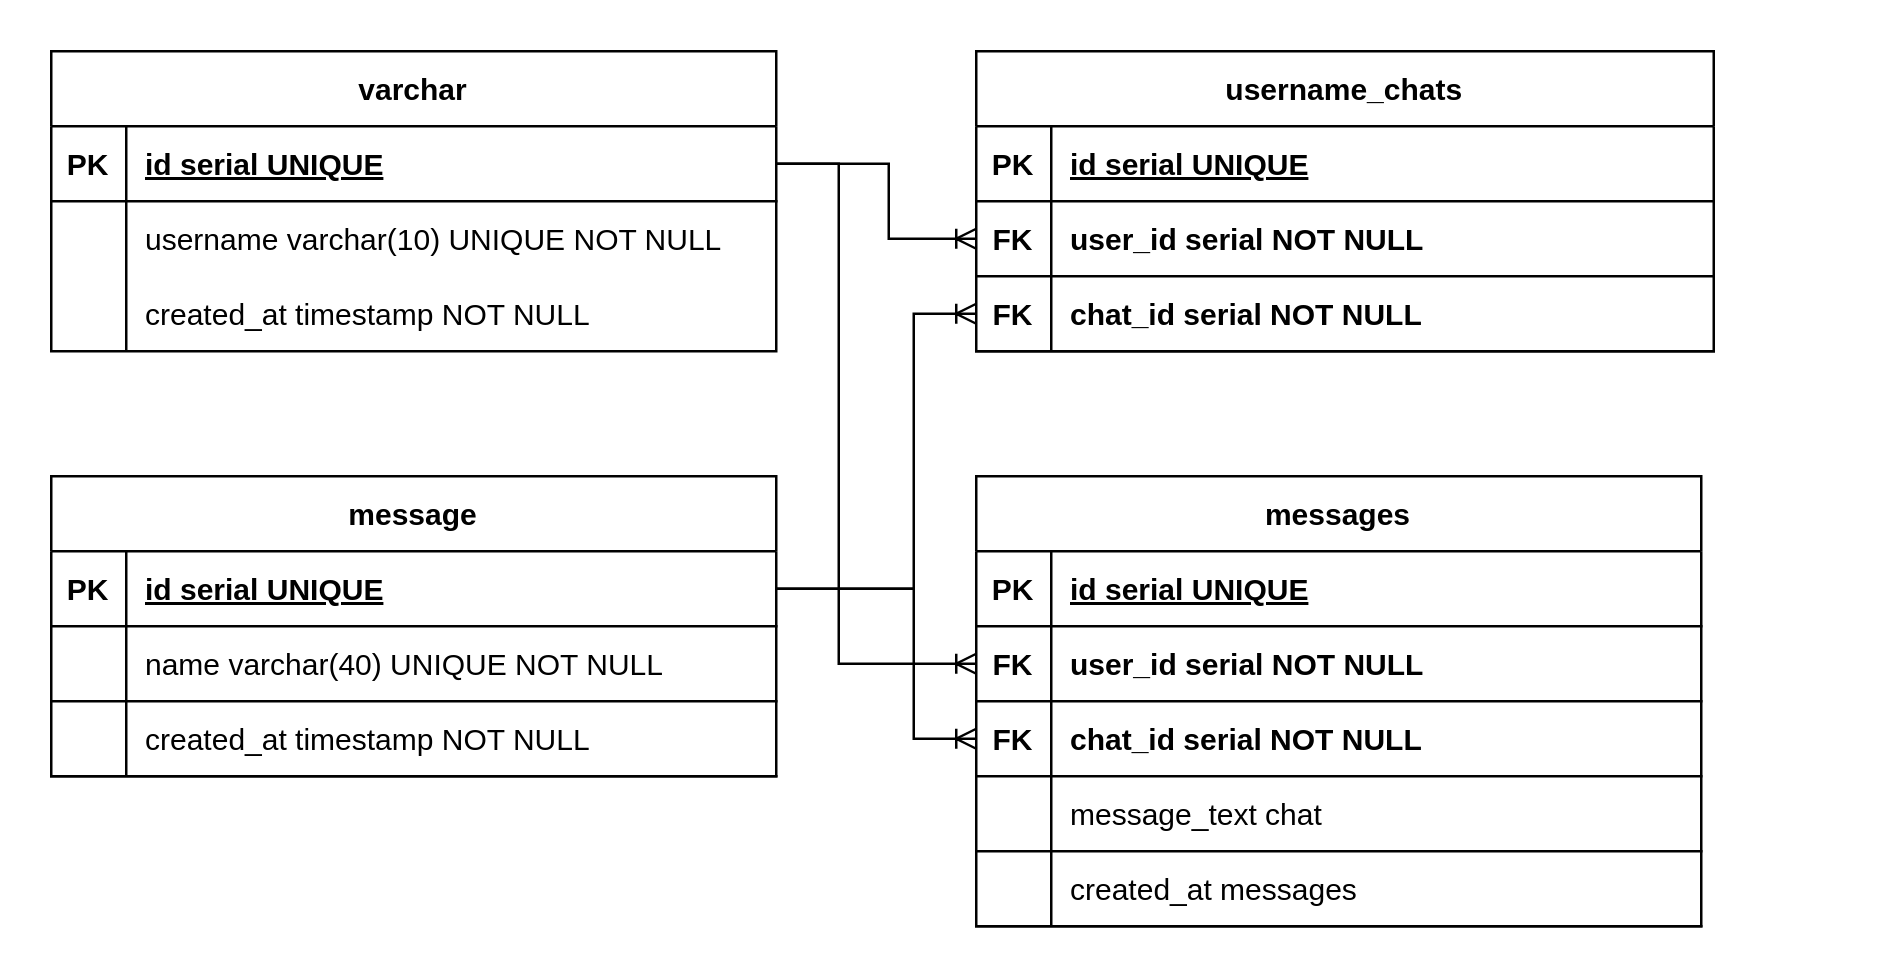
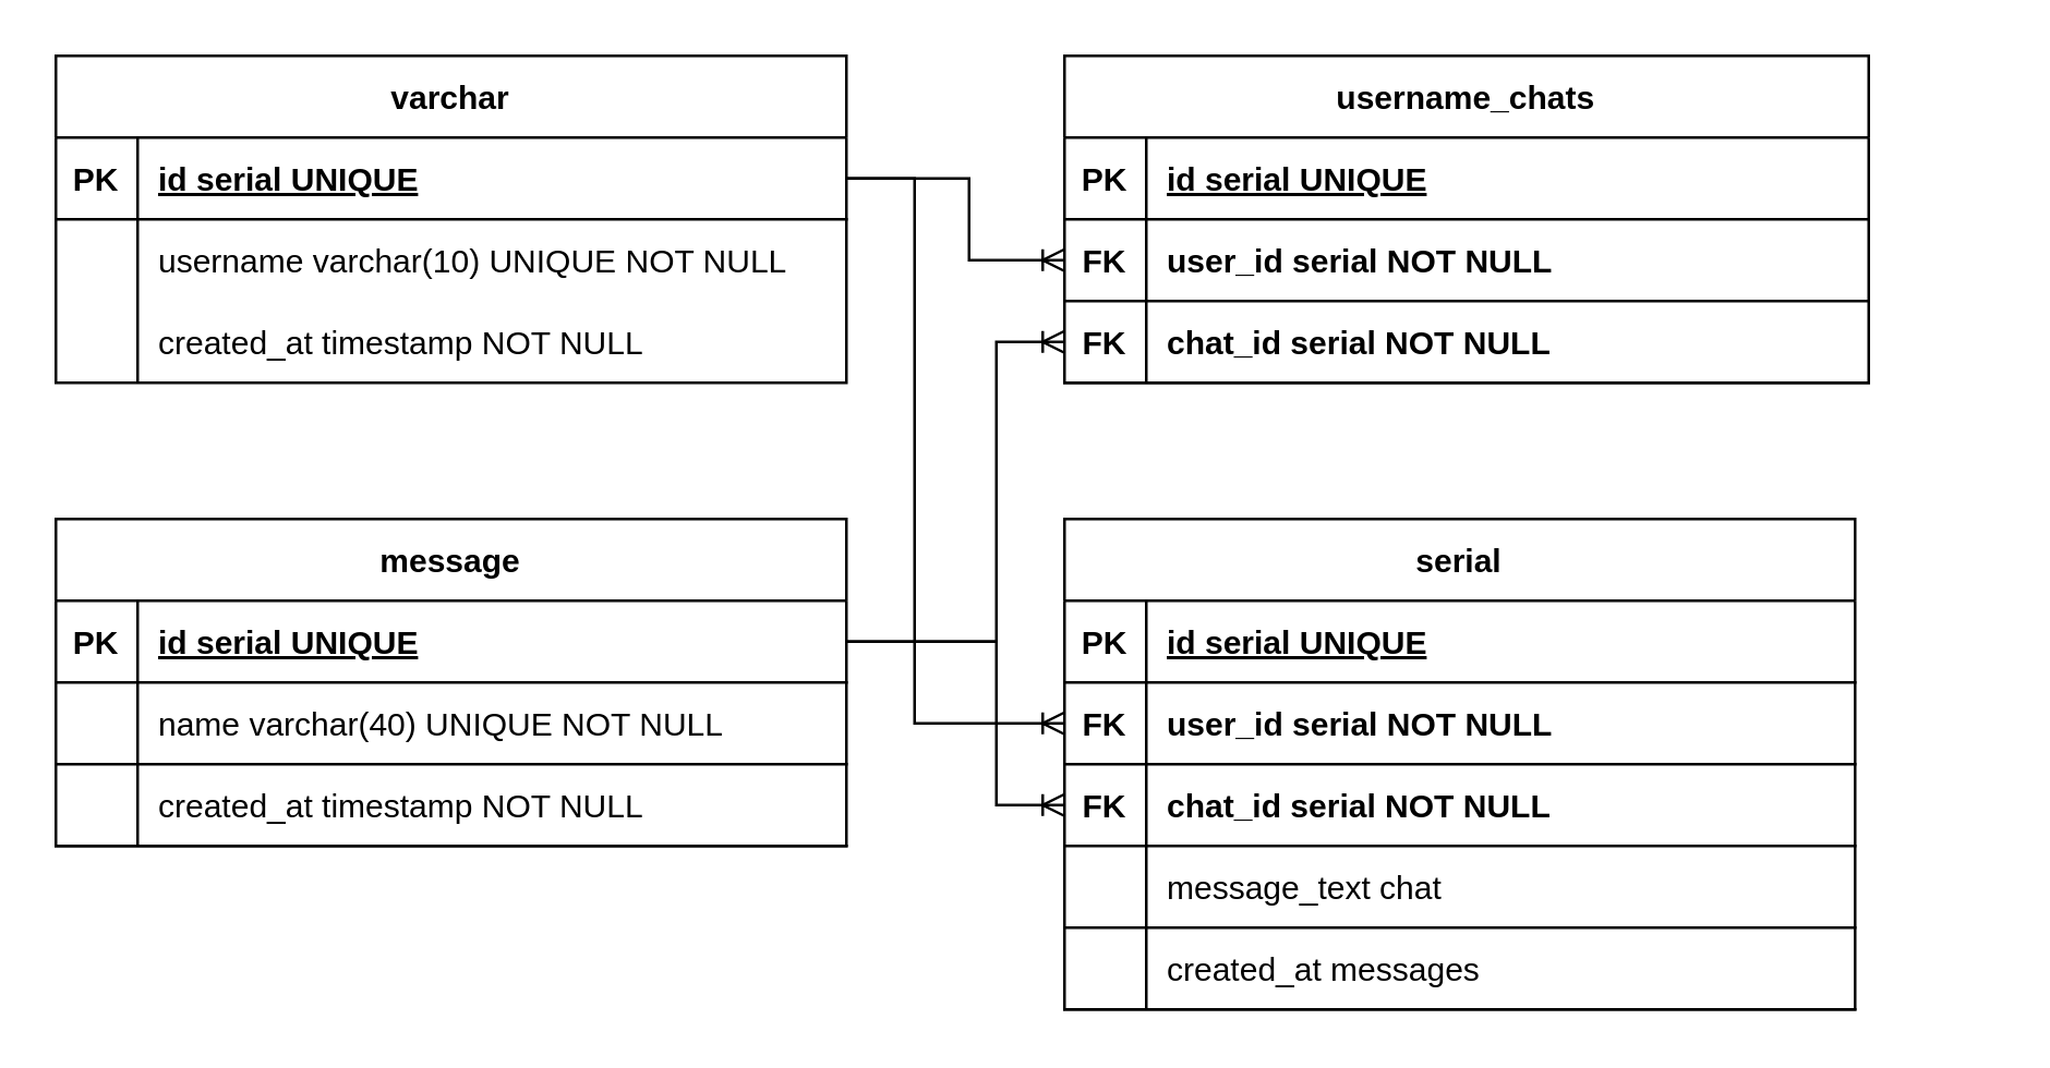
- <mxCell id="35" value="messages" style="shape=table;startSize=30;container=1;collapsible=1;childLayout=tableLayout;fixedRows=1;rowLines=0;fontStyle=1;align=center;resizeLast=1;" vertex="1" parent="1"><mxGeometry x="390" y="190" width="290" height="180" as="geometry" /></mxCell>
+ <mxCell id="35" value="serial" style="shape=table;startSize=30;container=1;collapsible=1;childLayout=tableLayout;fixedRows=1;rowLines=0;fontStyle=1;align=center;resizeLast=1;" vertex="1" parent="1"><mxGeometry x="390" y="190" width="290" height="180" as="geometry" /></mxCell>
